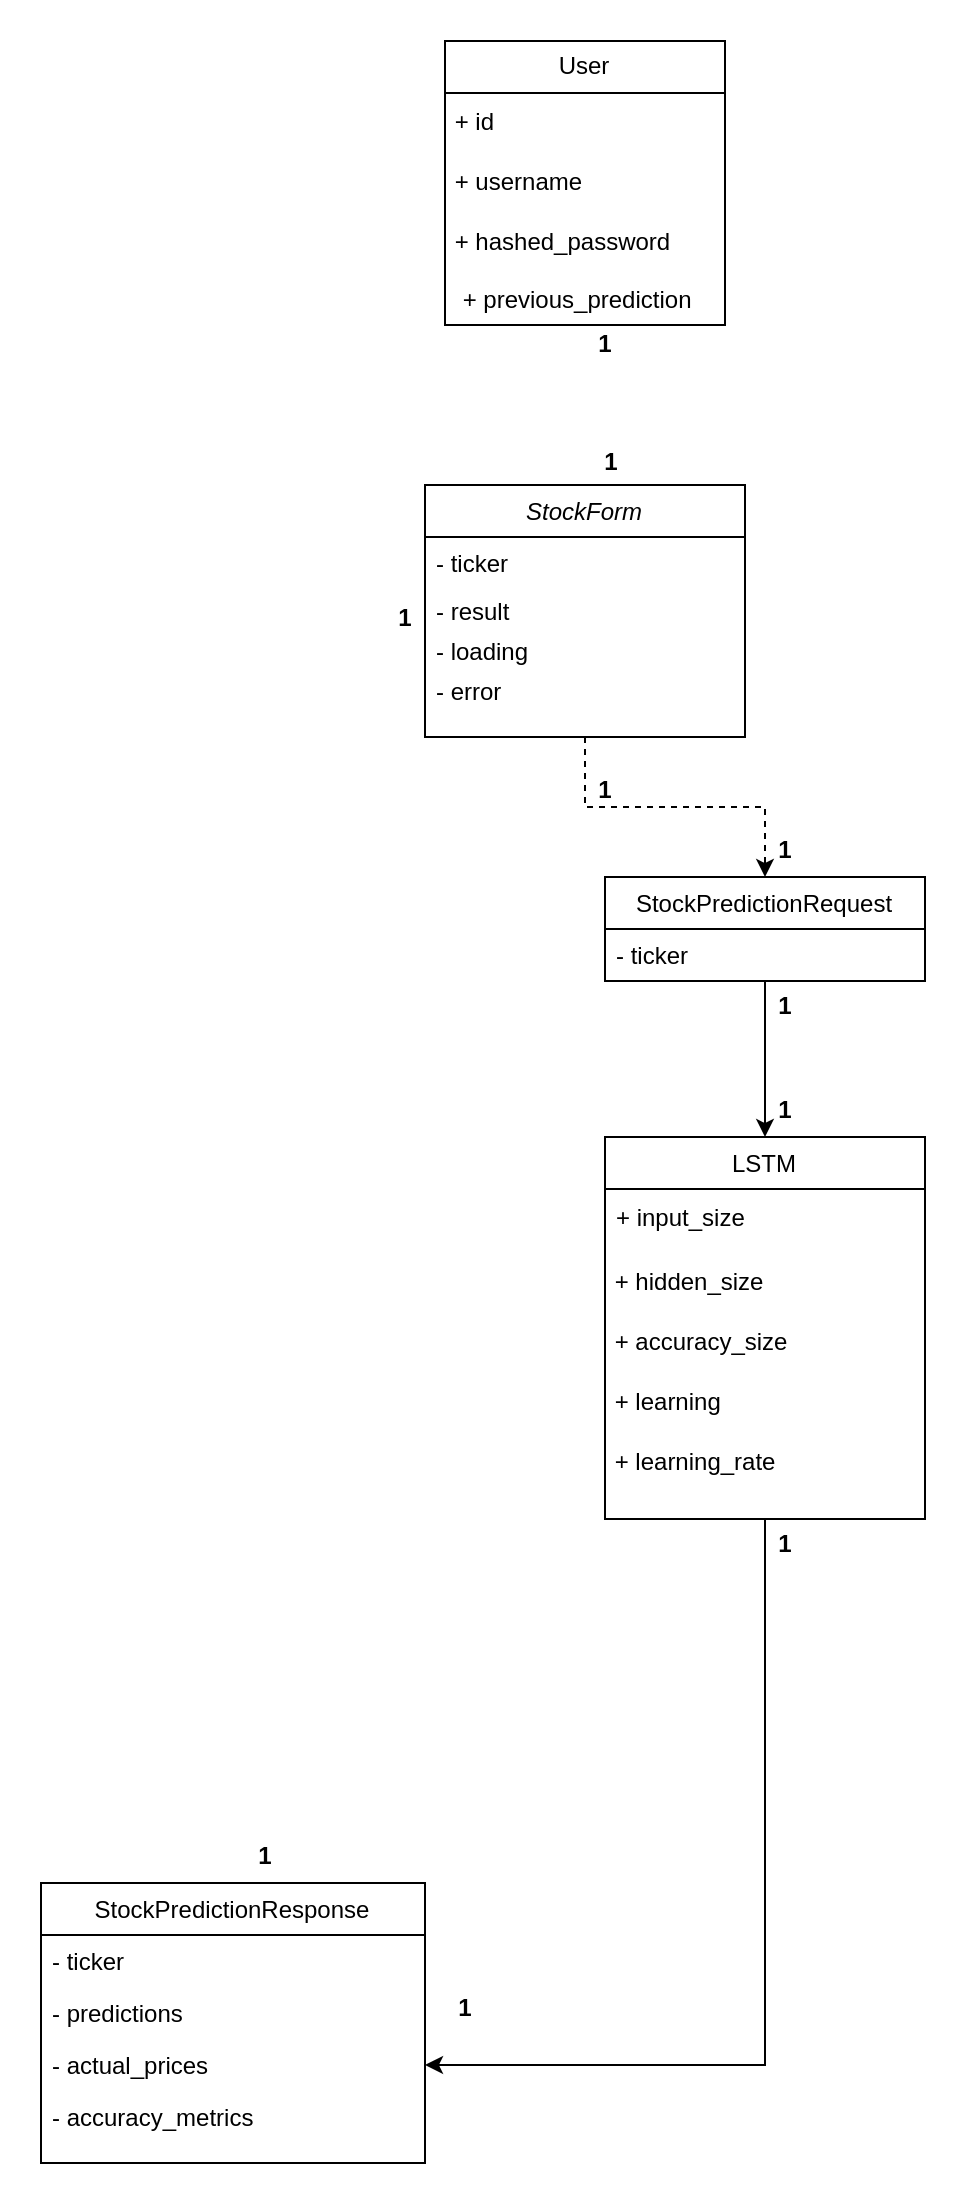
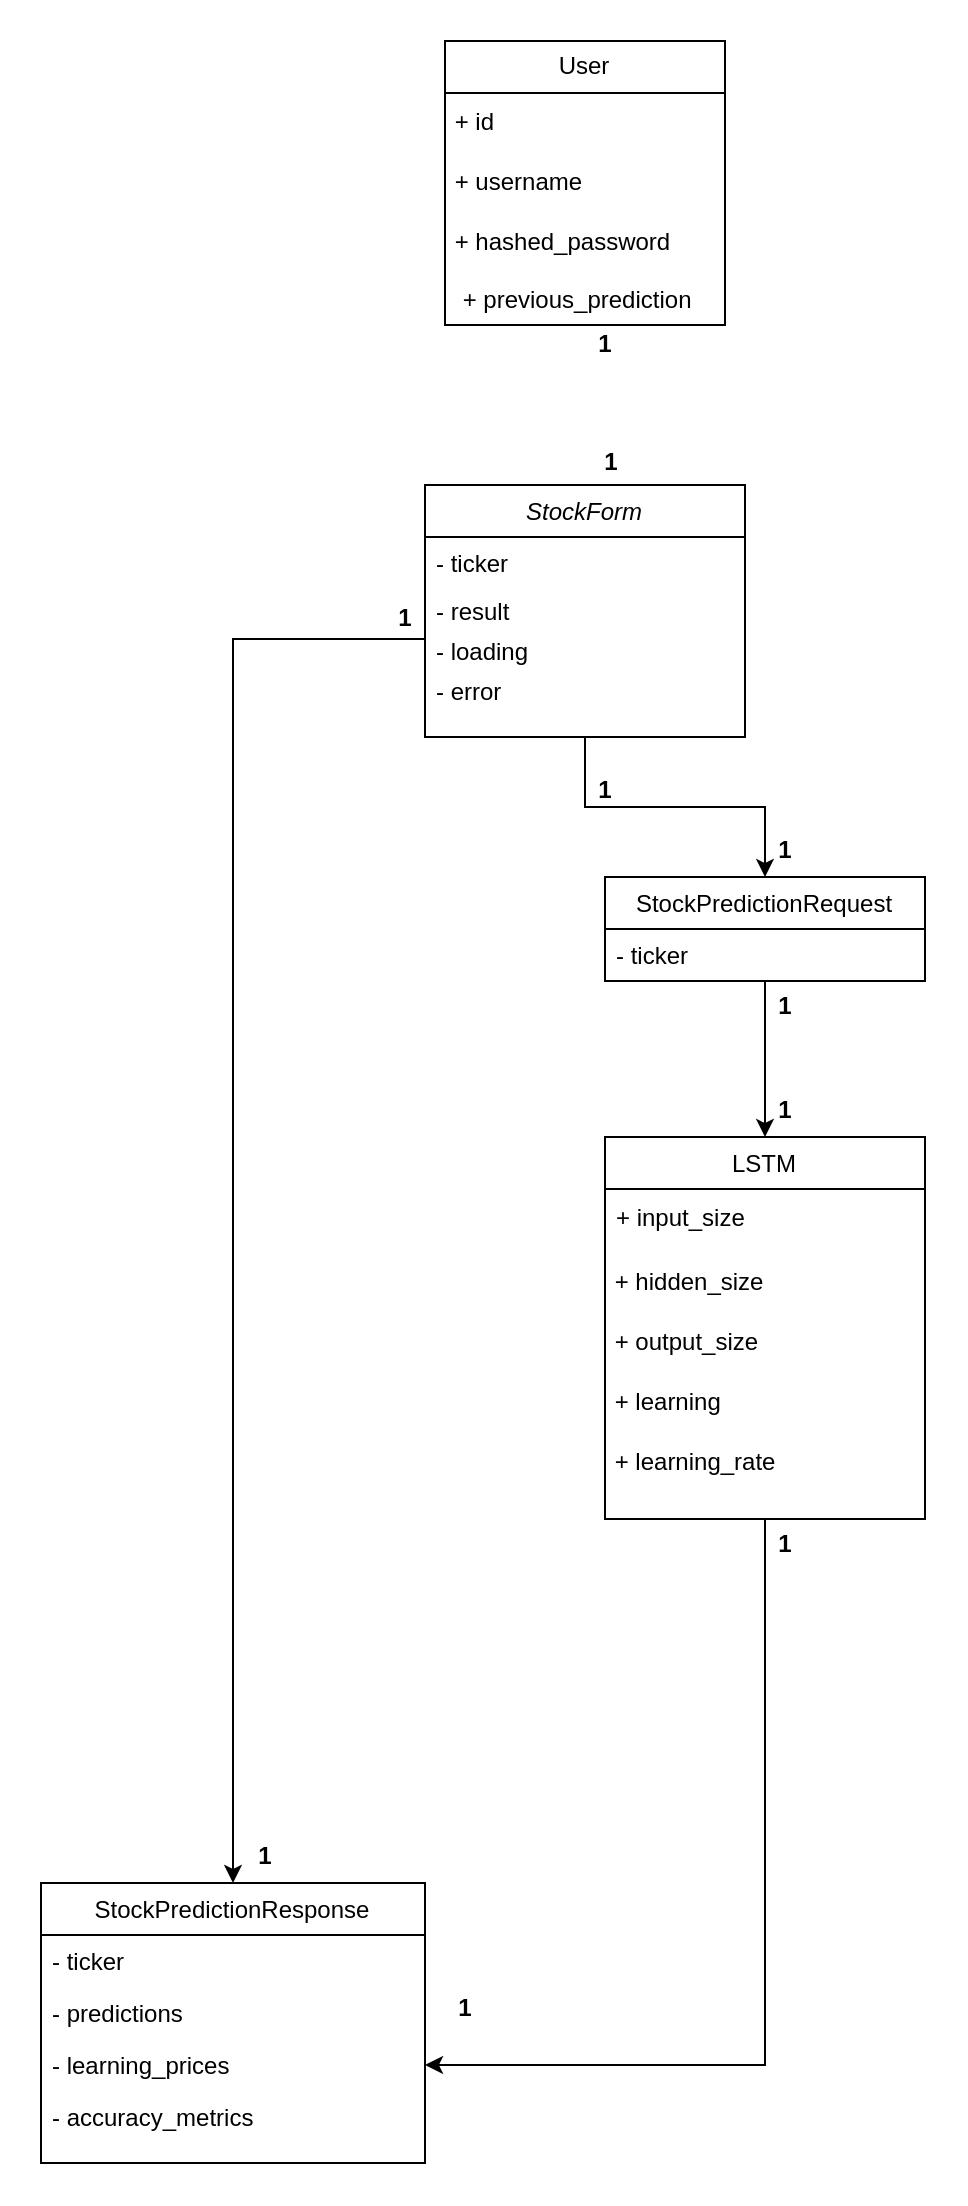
- <mxCell id="2" style="edgeStyle=orthogonalEdgeStyle;rounded=0;orthogonalLoop=1;jettySize=auto;html=1;entryX=0.5;entryY=0;entryDx=0;entryDy=0;dashed=1;" edge="1" parent="1" source="4" target="17"><mxGeometry relative="1" as="geometry" /></mxCell>
+ <mxCell id="2" style="edgeStyle=orthogonalEdgeStyle;rounded=0;orthogonalLoop=1;jettySize=auto;html=1;entryX=0.5;entryY=0;entryDx=0;entryDy=0;" edge="1" parent="1" source="4" target="17"><mxGeometry relative="1" as="geometry" /></mxCell>
+ <mxCell id="3" style="edgeStyle=orthogonalEdgeStyle;rounded=0;orthogonalLoop=1;jettySize=auto;html=1;entryX=0.5;entryY=0;entryDx=0;entryDy=0;" edge="1" parent="1" source="4" target="19"><mxGeometry relative="1" as="geometry"><mxPoint x="112" y="871" as="targetPoint" /><Array as="points"><mxPoint x="116" y="319" /></Array></mxGeometry></mxCell>
- <mxCell id="13" value="&lt;span style=&quot;text-wrap-mode: nowrap;&quot;&gt;&amp;nbsp;+ accuracy_size&lt;/span&gt;" style="text;html=1;align=left;verticalAlign=middle;whiteSpace=wrap;rounded=0;" vertex="1" parent="10"><mxGeometry y="88" width="160" height="30" as="geometry" /></mxCell>
+ <mxCell id="13" value="&lt;span style=&quot;text-wrap-mode: nowrap;&quot;&gt;&amp;nbsp;+ output_size&lt;/span&gt;" style="text;html=1;align=left;verticalAlign=middle;whiteSpace=wrap;rounded=0;" vertex="1" parent="10"><mxGeometry y="88" width="160" height="30" as="geometry" /></mxCell>
- <mxCell id="22" value="- actual_prices" style="text;align=left;verticalAlign=top;spacingLeft=4;spacingRight=4;overflow=hidden;rotatable=0;points=[[0,0.5],[1,0.5]];portConstraint=eastwest;rounded=0;shadow=0;html=0;" vertex="1" parent="19"><mxGeometry y="78" width="192" height="26" as="geometry" /></mxCell>
+ <mxCell id="22" value="- learning_prices" style="text;align=left;verticalAlign=top;spacingLeft=4;spacingRight=4;overflow=hidden;rotatable=0;points=[[0,0.5],[1,0.5]];portConstraint=eastwest;rounded=0;shadow=0;html=0;" vertex="1" parent="19"><mxGeometry y="78" width="192" height="26" as="geometry" /></mxCell>
